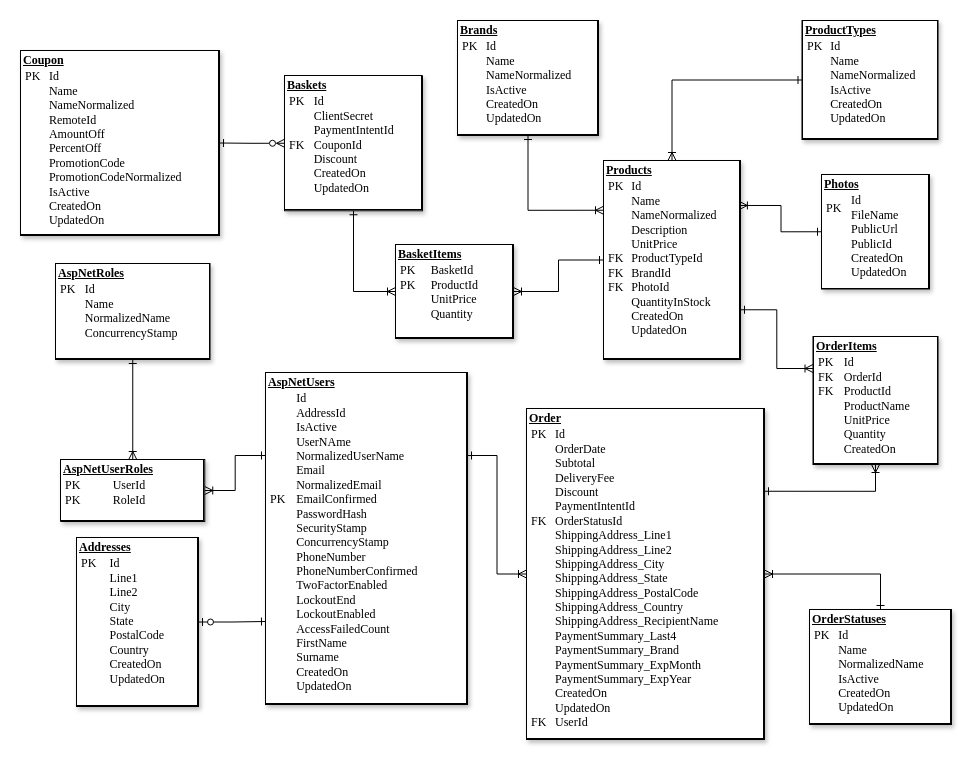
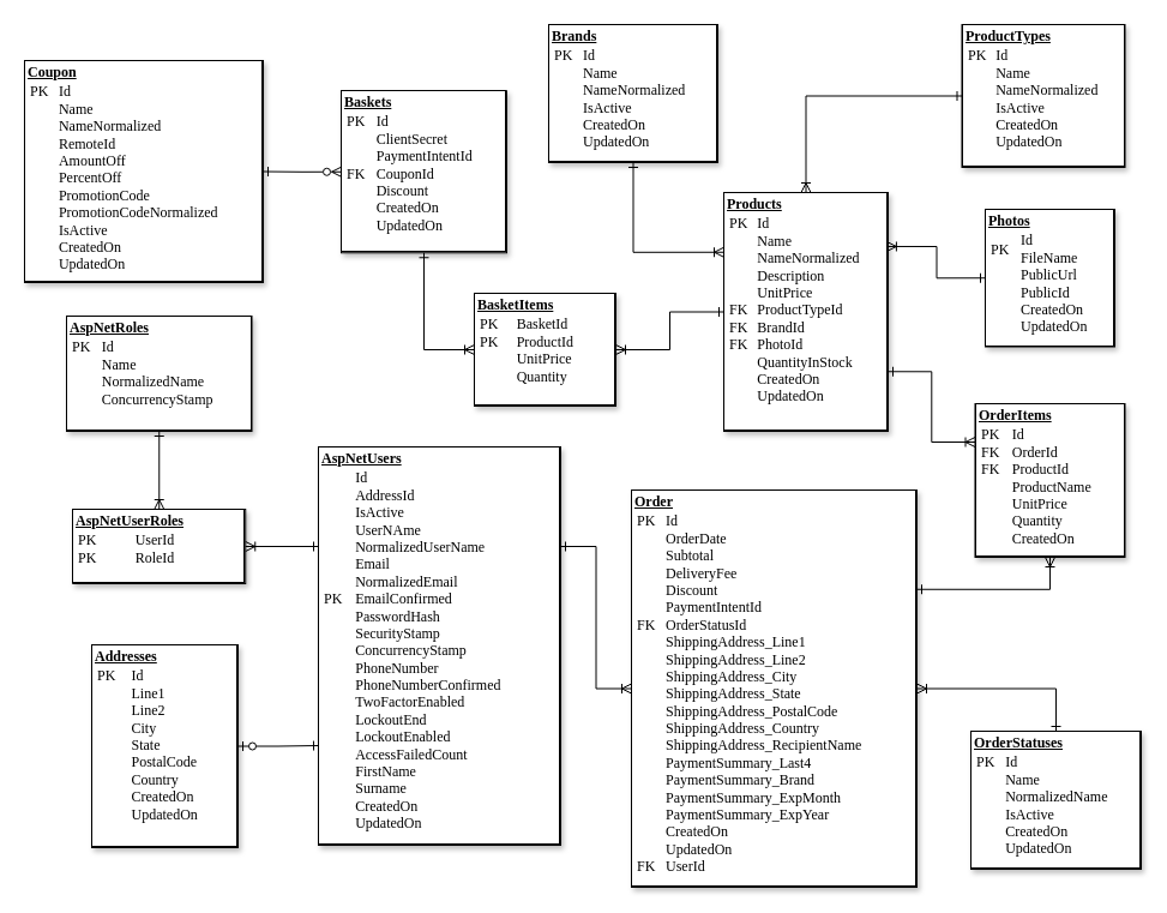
- <mxCell id="21" value="&lt;div style=&quot;box-sizing: border-box; width: 100%; background-image: initial; background-position: initial; background-size: initial; background-repeat: initial; background-attachment: initial; background-origin: initial; background-clip: initial; padding: 2px;&quot;&gt;&lt;b&gt;&lt;u&gt;AspNetUserRoles&lt;/u&gt;&lt;/b&gt;&lt;table style=&quot;font-size: 1em; width: 100%;&quot; cellpadding=&quot;2&quot; cellspacing=&quot;0&quot;&gt;&lt;tbody&gt;&lt;tr&gt;&lt;td&gt;PK&lt;br&gt;PK&lt;br&gt;&lt;br&gt;&lt;/td&gt;&lt;td&gt;UserId&lt;br&gt;RoleId&lt;br&gt;&lt;br&gt;&lt;/td&gt;&lt;/tr&gt;&lt;/tbody&gt;&lt;/table&gt;&lt;/div&gt;" style="verticalAlign=top;align=left;overflow=fill;html=1;rounded=0;shadow=1;comic=0;labelBackgroundColor=default;strokeWidth=1;fontFamily=Verdana;fontSize=12;labelBorderColor=default;" vertex="1" parent="1"><mxGeometry x="60.25" y="459" width="144" height="62" as="geometry" /></mxCell>
+ <mxCell id="21" value="&lt;div style=&quot;box-sizing: border-box; width: 100%; background-image: initial; background-position: initial; background-size: initial; background-repeat: initial; background-attachment: initial; background-origin: initial; background-clip: initial; padding: 2px;&quot;&gt;&lt;b&gt;&lt;u&gt;AspNetUserRoles&lt;/u&gt;&lt;/b&gt;&lt;table style=&quot;font-size: 1em; width: 100%;&quot; cellpadding=&quot;2&quot; cellspacing=&quot;0&quot;&gt;&lt;tbody&gt;&lt;tr&gt;&lt;td&gt;PK&lt;br&gt;PK&lt;br&gt;&lt;br&gt;&lt;/td&gt;&lt;td&gt;UserId&lt;br&gt;RoleId&lt;br&gt;&lt;br&gt;&lt;/td&gt;&lt;/tr&gt;&lt;/tbody&gt;&lt;/table&gt;&lt;/div&gt;" style="verticalAlign=top;align=left;overflow=fill;html=1;rounded=0;shadow=1;comic=0;labelBackgroundColor=default;strokeWidth=1;fontFamily=Verdana;fontSize=12;labelBorderColor=default;" vertex="1" parent="1"><mxGeometry x="60.25" y="424" width="144" height="62" as="geometry" /></mxCell>
